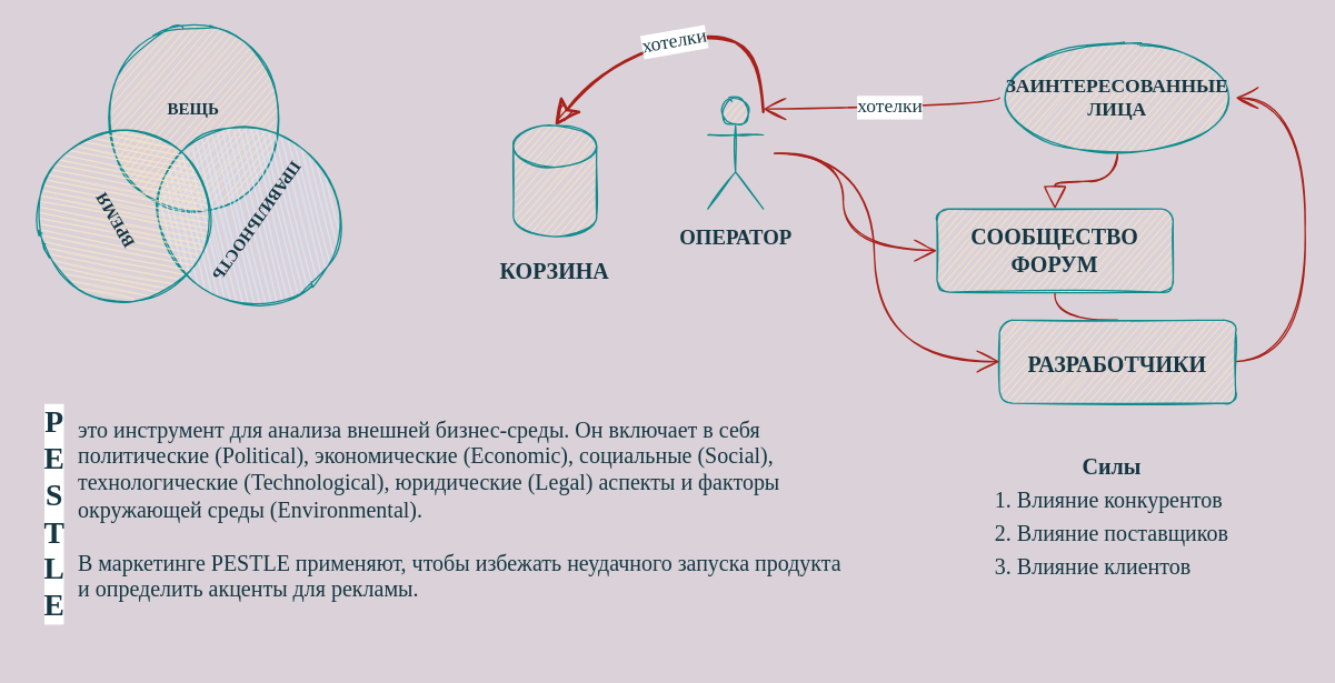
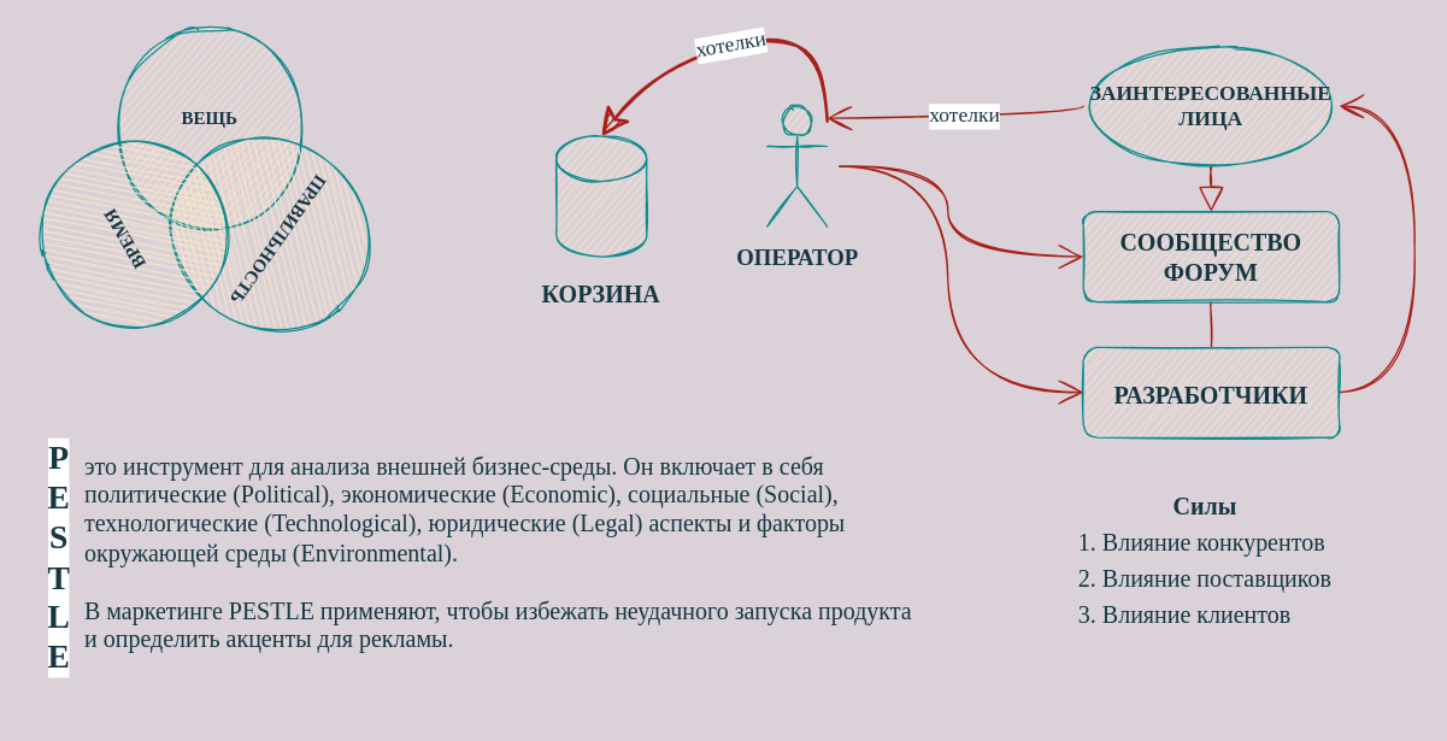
- <mxCell id="3" value="ПРАВИЛЬНОСТЬ&lt;br&gt;&lt;br&gt;" style="ellipse;whiteSpace=wrap;html=1;aspect=fixed;fontFamily=Comic Sans MS;sketch=1;fillColor=#dae8fc;strokeColor=#0F8B8D;fontColor=#143642;fontStyle=1;rotation=125;" parent="1" vertex="1"><mxGeometry x="110" y="90" width="130" height="130" as="geometry" /></mxCell>
+ <mxCell id="3" value="ПРАВИЛЬНОСТЬ&lt;br&gt;&lt;br&gt;" style="ellipse;whiteSpace=wrap;html=1;aspect=fixed;fontFamily=Comic Sans MS;sketch=1;fillColor=#FAE5C7;strokeColor=#0F8B8D;fontColor=#143642;fontStyle=1;rotation=125;" parent="1" vertex="1"><mxGeometry x="110" y="90" width="130" height="130" as="geometry" /></mxCell>
- <mxCell id="10" value="&lt;font face=&quot;Comic Sans MS&quot; style=&quot;font-size: 16px;&quot;&gt;СООБЩЕСТВО ФОРУМ&lt;/font&gt;" style="rounded=1;whiteSpace=wrap;html=1;sketch=1;hachureGap=4;fontFamily=Architects Daughter;fontSource=https://fonts.googleapis.com/css?family=Architects+Daughter;fontSize=16;fontColor=#143642;strokeColor=#0F8B8D;fillColor=#FAE5C7;fontStyle=1" vertex="1" parent="1"><mxGeometry x="670" y="150" width="170" height="60" as="geometry" /></mxCell>
+ <mxCell id="10" value="&lt;font face=&quot;Comic Sans MS&quot; style=&quot;font-size: 16px;&quot;&gt;СООБЩЕСТВО ФОРУМ&lt;/font&gt;" style="rounded=1;whiteSpace=wrap;html=1;sketch=1;hachureGap=4;fontFamily=Architects Daughter;fontSource=https://fonts.googleapis.com/css?family=Architects+Daughter;fontSize=16;fontColor=#143642;strokeColor=#0F8B8D;fillColor=#FAE5C7;fontStyle=1" vertex="1" parent="1"><mxGeometry x="715" y="140" width="170" height="60" as="geometry" /></mxCell>
